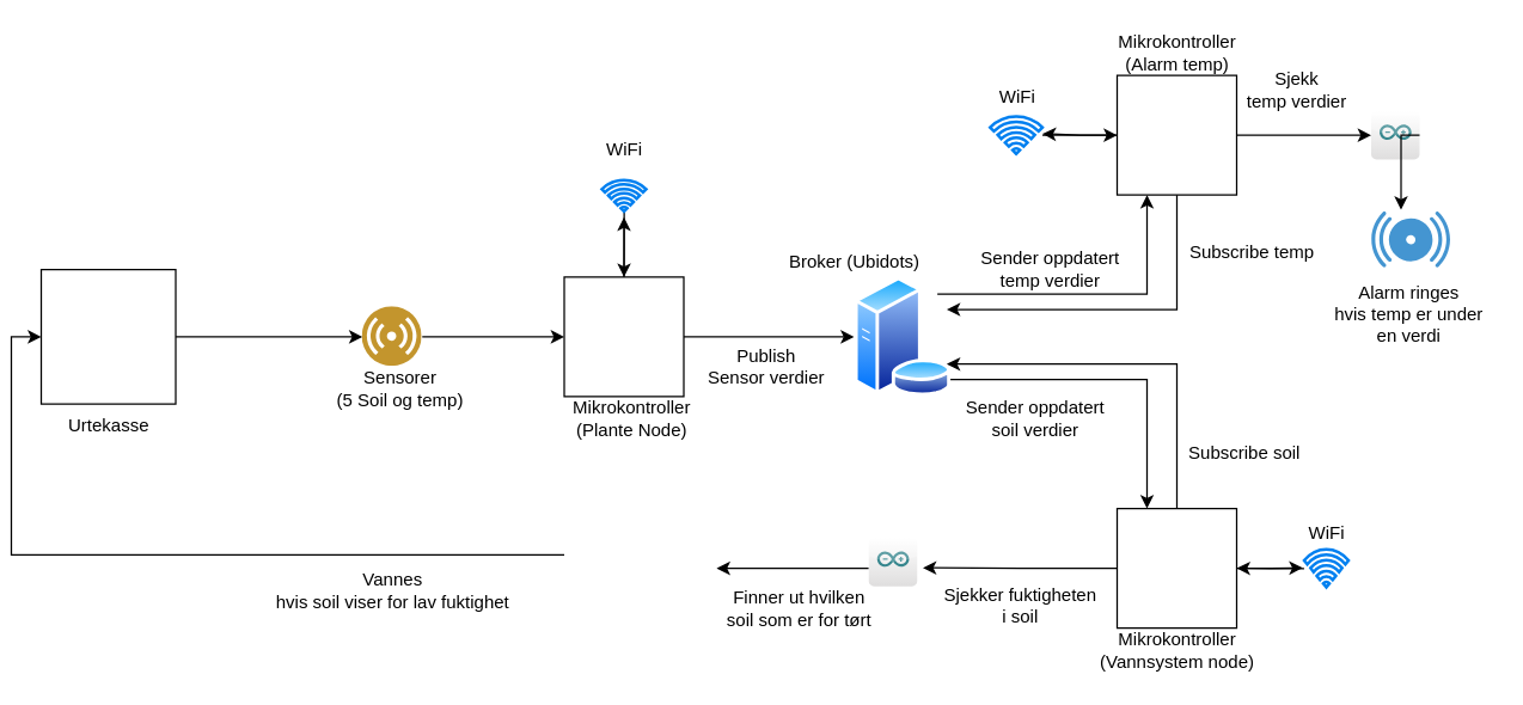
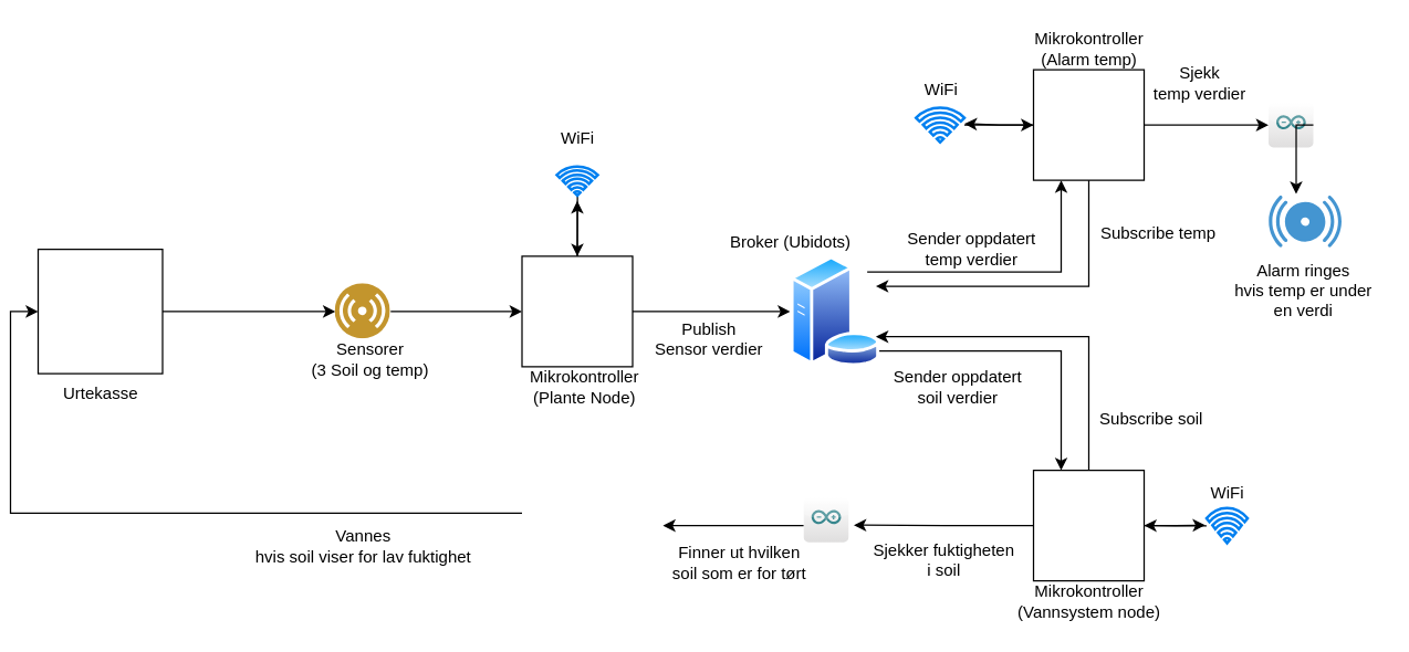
- <mxCell id="7" value="&lt;div&gt;Sensorer&lt;/div&gt;&lt;div&gt;(5 Soil og temp)&lt;br&gt;&lt;/div&gt;" style="text;html=1;align=center;verticalAlign=middle;resizable=0;points=[];autosize=1;strokeColor=none;fillColor=none;" parent="1" vertex="1"><mxGeometry x="210" y="245" width="100" height="30" as="geometry" /></mxCell>
+ <mxCell id="7" value="&lt;div&gt;Sensorer&lt;/div&gt;&lt;div&gt;(3 Soil og temp)&lt;br&gt;&lt;/div&gt;" style="text;html=1;align=center;verticalAlign=middle;resizable=0;points=[];autosize=1;strokeColor=none;fillColor=none;" parent="1" vertex="1"><mxGeometry x="210" y="245" width="100" height="30" as="geometry" /></mxCell>
